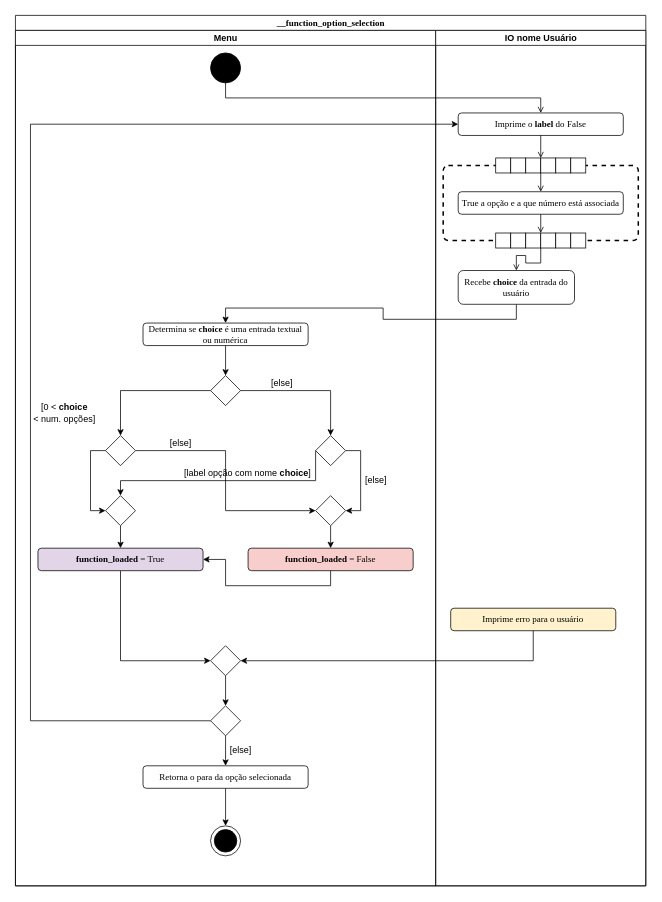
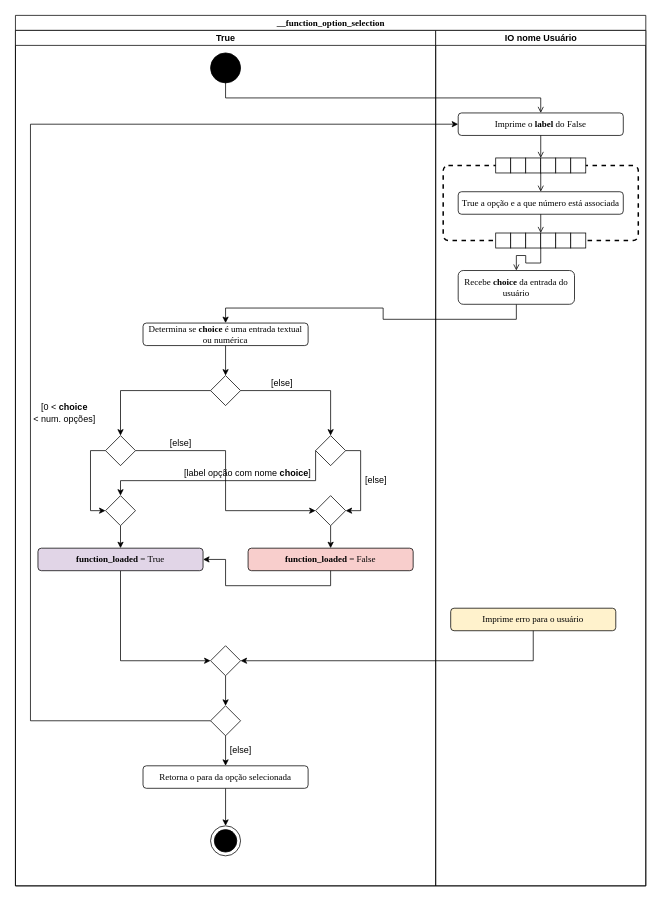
- <mxCell id="4" value="Menu" style="swimlane;html=1;startSize=20;" parent="2" vertex="1"><mxGeometry y="20" width="560" height="1140" as="geometry" /></mxCell>
+ <mxCell id="4" value="True" style="swimlane;html=1;startSize=20;" parent="2" vertex="1"><mxGeometry y="20" width="560" height="1140" as="geometry" /></mxCell>
